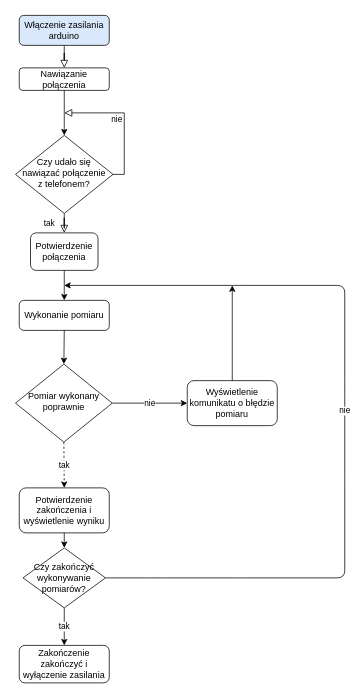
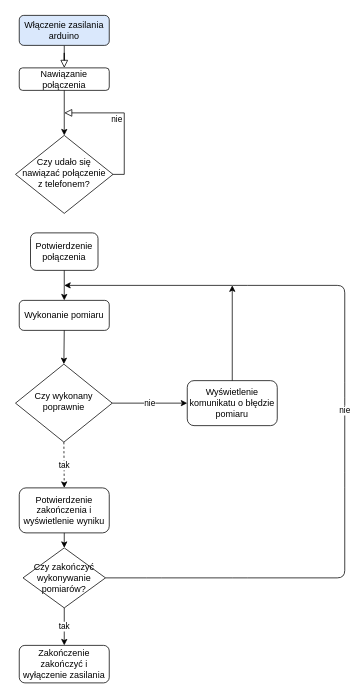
- <mxCell id="4" value="tak" style="rounded=0;html=1;jettySize=auto;orthogonalLoop=1;fontSize=11;endArrow=block;endFill=0;endSize=8;strokeWidth=1;shadow=0;labelBackgroundColor=none;edgeStyle=orthogonalEdgeStyle;entryX=0.5;entryY=0;entryDx=0;entryDy=0;" parent="1" source="6" target="8" edge="1"><mxGeometry y="20" relative="1" as="geometry"><mxPoint as="offset" /><mxPoint x="85" y="300" as="targetPoint" /></mxGeometry></mxCell>
- <mxCell id="18" value="Pomiar wykonany poprawnie" style="rhombus;whiteSpace=wrap;html=1;shadow=0;fontFamily=Helvetica;fontSize=12;align=center;strokeWidth=1;spacing=6;spacingTop=-4;" parent="1" vertex="1"><mxGeometry x="20" y="485" width="129" height="104" as="geometry" /></mxCell>
+ <mxCell id="18" value="Czy wykonany poprawnie" style="rhombus;whiteSpace=wrap;html=1;shadow=0;fontFamily=Helvetica;fontSize=12;align=center;strokeWidth=1;spacing=6;spacingTop=-4;" parent="1" vertex="1"><mxGeometry x="20" y="485" width="129" height="104" as="geometry" /></mxCell>
